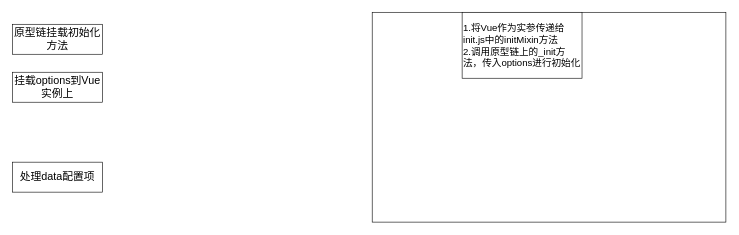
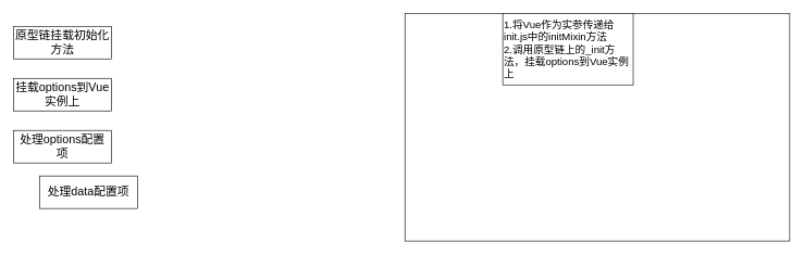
- <mxCell id="3" value="&lt;font style=&quot;border-color: var(--border-color);&quot;&gt;1.将Vue作为实参传递给init.js中的initMixin方法&lt;br&gt;2.调用原型链上的_init方法，传入options进行初始化&lt;br&gt;&lt;/font&gt;" style="rounded=0;whiteSpace=wrap;html=1;strokeColor=default;fontFamily=Helvetica;fontSize=16;fontColor=default;fillColor=default;align=left;" vertex="1" parent="1"><mxGeometry x="770" y="20" width="200" height="110" as="geometry" /></mxCell>
+ <mxCell id="3" value="&lt;font style=&quot;border-color: var(--border-color);&quot;&gt;1.将Vue作为实参传递给init.js中的initMixin方法&lt;br&gt;2.调用原型链上的_init方法，挂载options到Vue实例上&lt;br&gt;&lt;/font&gt;" style="rounded=0;whiteSpace=wrap;html=1;strokeColor=default;fontFamily=Helvetica;fontSize=16;fontColor=default;fillColor=default;align=left;" vertex="1" parent="1"><mxGeometry x="770" y="20" width="200" height="110" as="geometry" /></mxCell>
+ <mxCell id="6" value="&lt;font style=&quot;font-size: 18px;&quot;&gt;处理options配置项&lt;/font&gt;" style="rounded=0;whiteSpace=wrap;html=1;strokeColor=default;fontFamily=Helvetica;fontSize=16;fontColor=default;fillColor=default;align=center;" vertex="1" parent="1"><mxGeometry x="20" y="200" width="150" height="50" as="geometry" /></mxCell>
- <mxCell id="7" value="&lt;font style=&quot;font-size: 18px;&quot;&gt;处理data配置项&lt;/font&gt;" style="rounded=0;whiteSpace=wrap;html=1;strokeColor=default;fontFamily=Helvetica;fontSize=16;fontColor=default;fillColor=default;align=center;" vertex="1" parent="1"><mxGeometry x="20" y="270" width="150" height="50" as="geometry" /></mxCell>
+ <mxCell id="7" value="&lt;font style=&quot;font-size: 18px;&quot;&gt;处理data配置项&lt;/font&gt;" style="rounded=0;whiteSpace=wrap;html=1;strokeColor=default;fontFamily=Helvetica;fontSize=16;fontColor=default;fillColor=default;align=center;" vertex="1" parent="1"><mxGeometry x="60" y="270" width="150" height="50" as="geometry" /></mxCell>
